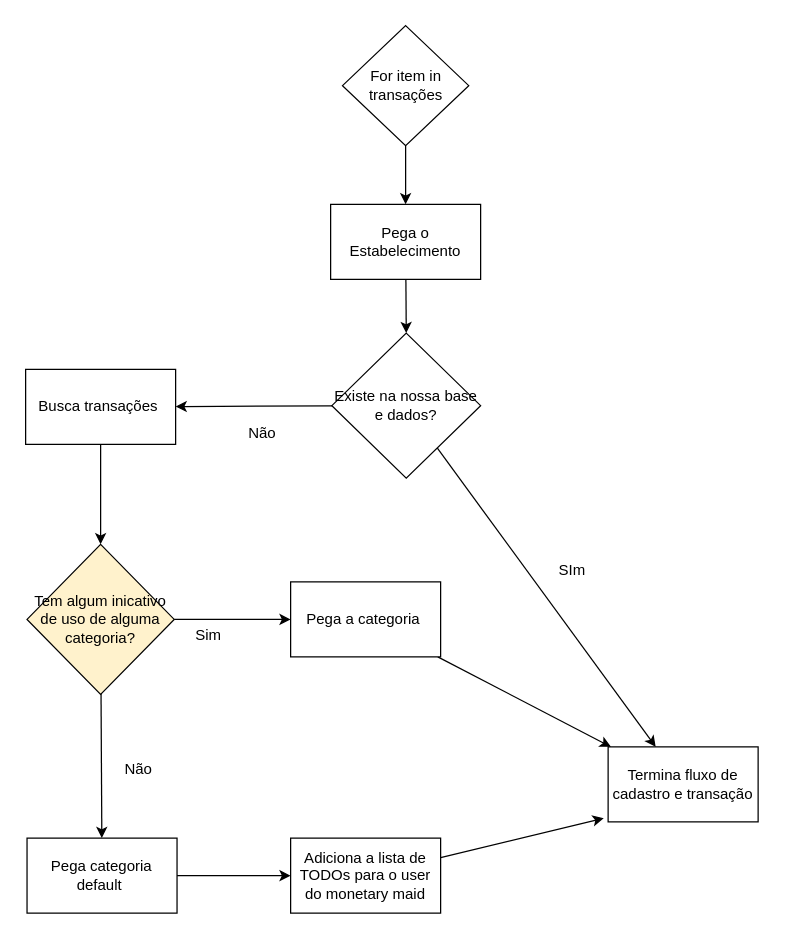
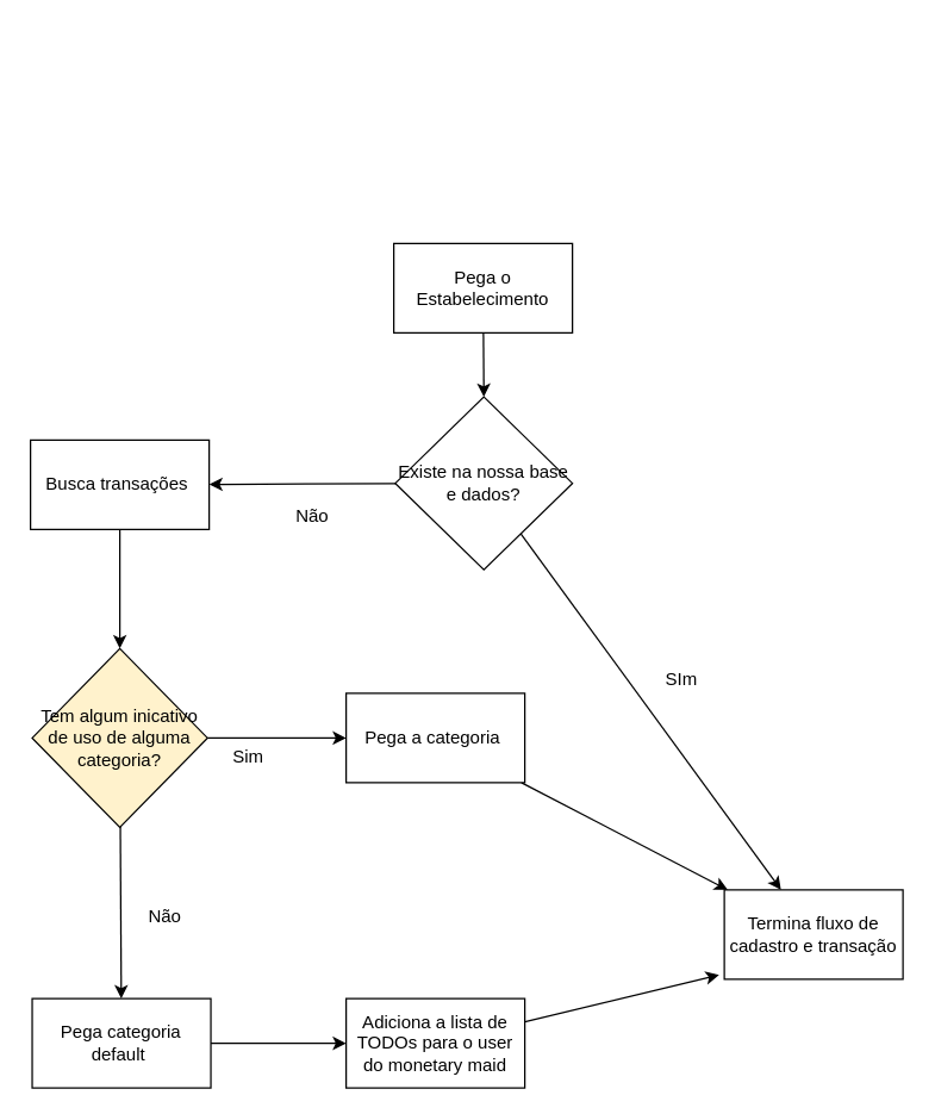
- <mxCell id="7" value="For item in transações" style="rhombus;whiteSpace=wrap;html=1;" parent="1" vertex="1"><mxGeometry x="273.5" y="20" width="101" height="96" as="geometry" /></mxCell>
- <mxCell id="6" style="edgeStyle=none;html=1;entryX=0.5;entryY=0;entryDx=0;entryDy=0;" parent="1" source="7" target="3" edge="1"><mxGeometry relative="1" as="geometry" /></mxCell>
